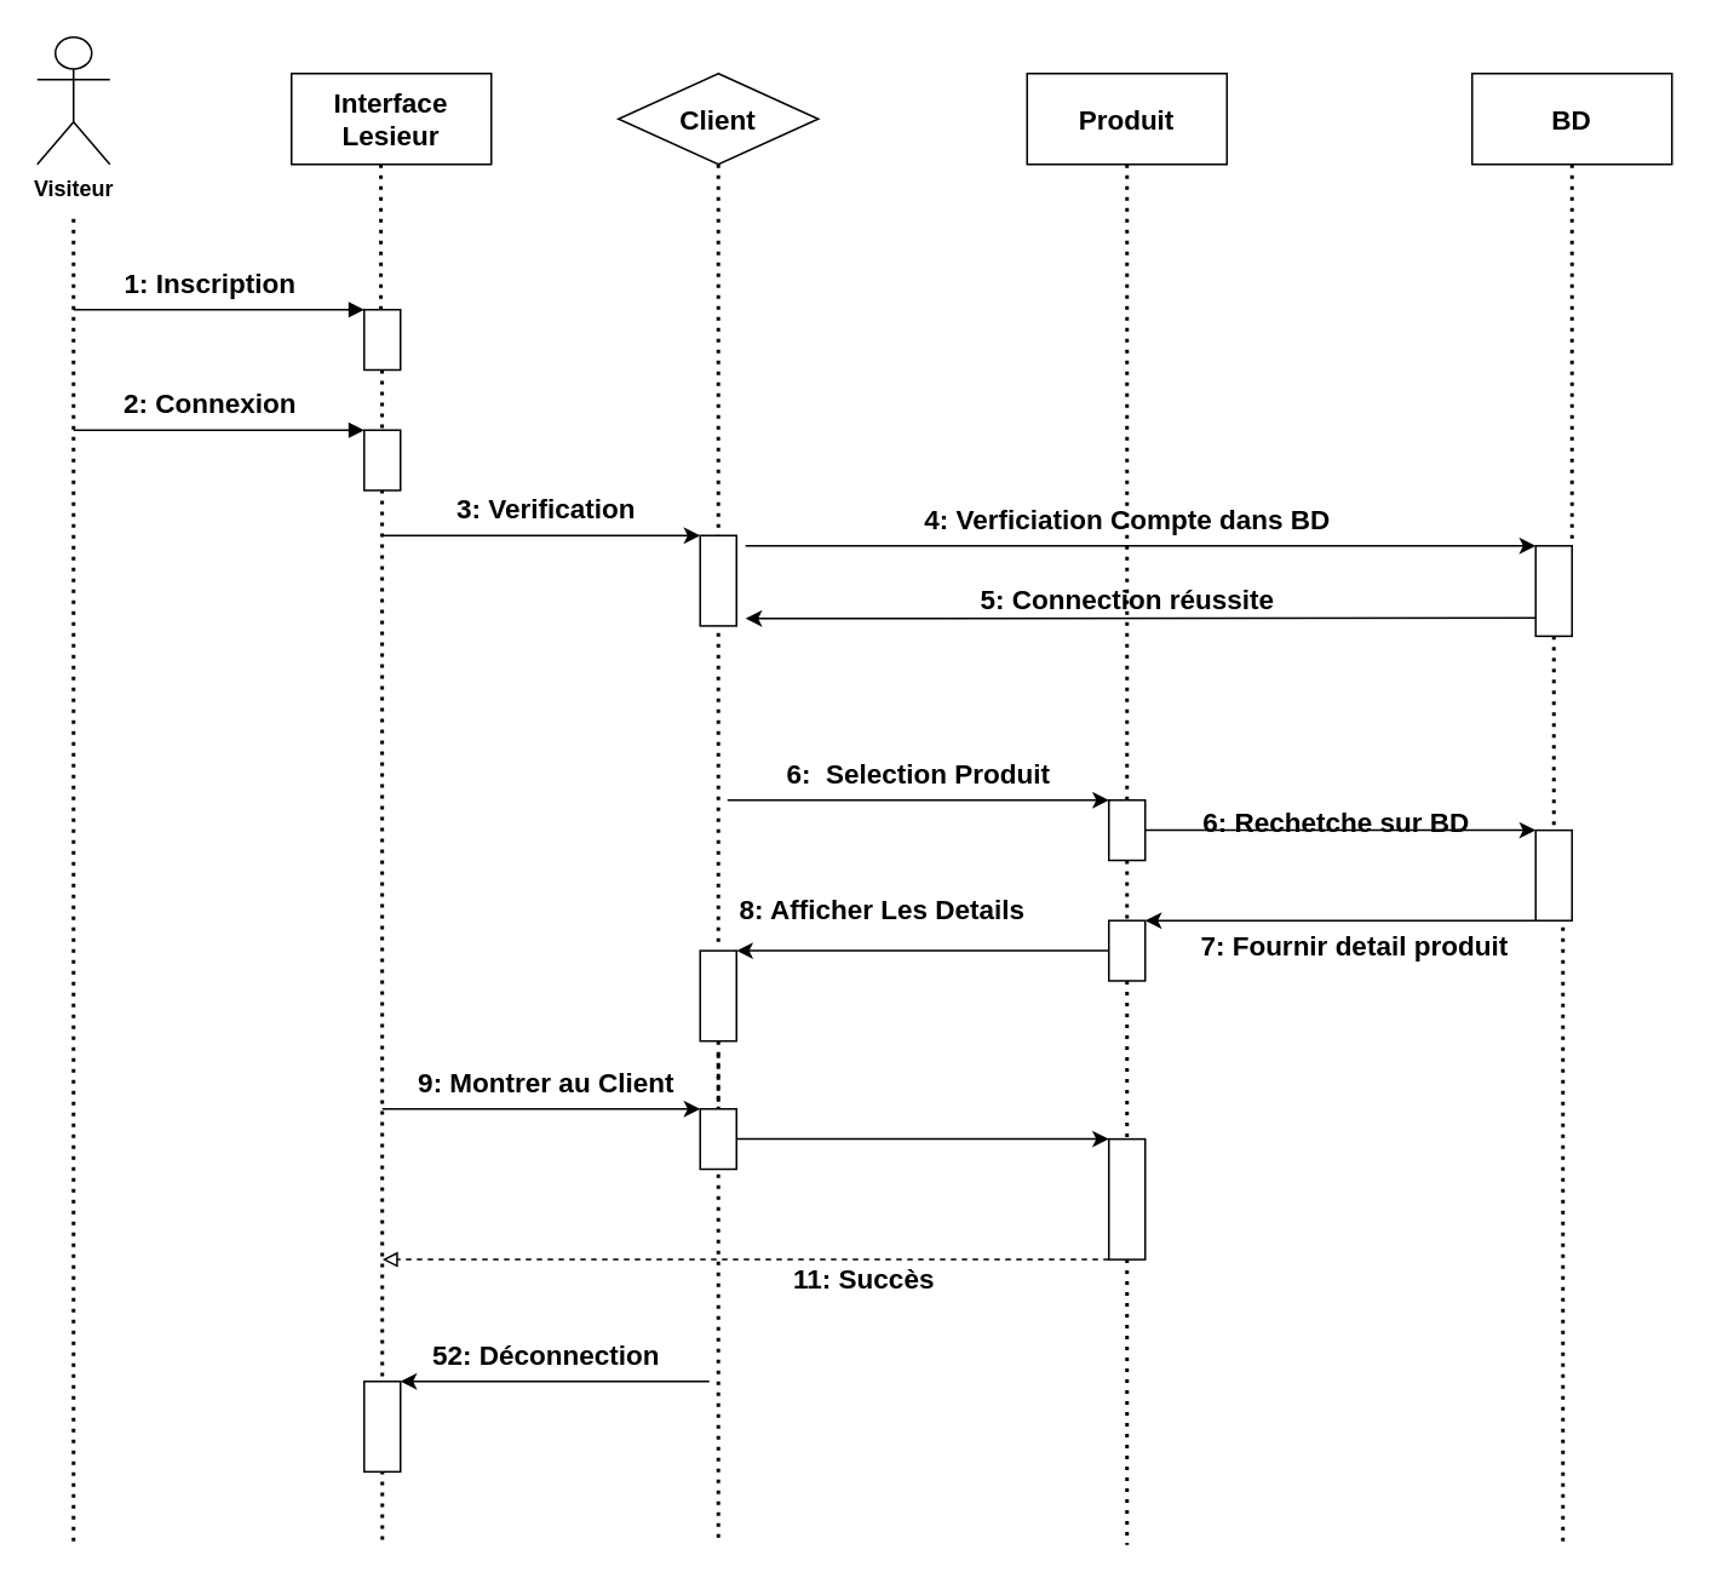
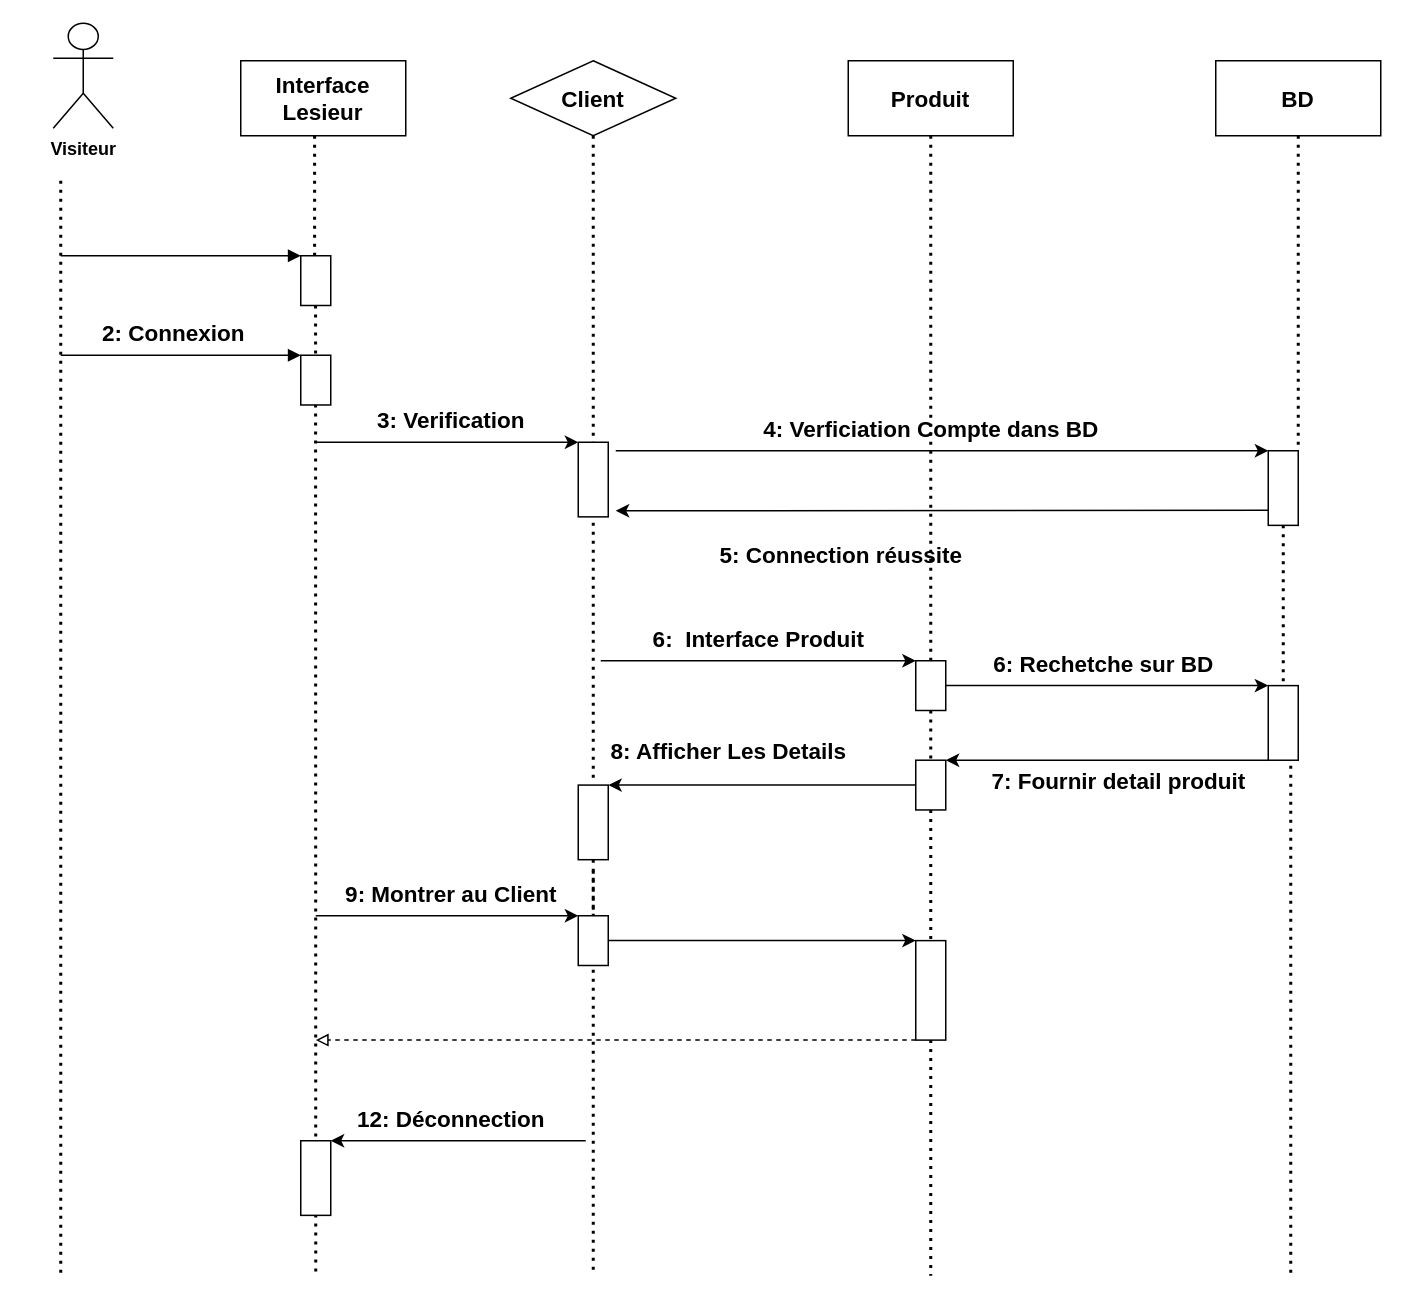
- <mxCell id="3" value="&lt;span&gt;Visiteur&lt;/span&gt;" style="shape=umlActor;verticalLabelPosition=bottom;verticalAlign=top;html=1;fontStyle=1" vertex="1" parent="1"><mxGeometry x="20" y="20" width="40" height="70" as="geometry" /></mxCell>
+ <mxCell id="3" value="&lt;span&gt;Visiteur&lt;/span&gt;" style="shape=umlActor;verticalLabelPosition=bottom;verticalAlign=top;html=1;fontStyle=1" vertex="1" parent="1"><mxGeometry x="35" y="15" width="40" height="70" as="geometry" /></mxCell>
- <mxCell id="10" value="1: Inscription" style="text;html=1;align=center;verticalAlign=middle;resizable=0;points=[];autosize=1;strokeColor=none;fillColor=none;fontSize=15;fontStyle=1" vertex="1" parent="1"><mxGeometry x="55" y="140" width="120" height="30" as="geometry" /></mxCell>
- <mxCell id="50" value="&lt;b&gt;&lt;font style=&quot;font-size: 15px;&quot;&gt;5: Connection réussite&lt;/font&gt;&lt;/b&gt;" style="text;html=1;align=center;verticalAlign=middle;resizable=0;points=[];autosize=1;strokeColor=none;fillColor=none;" vertex="1" parent="1"><mxGeometry x="525" y="314.08" width="190" height="30" as="geometry" /></mxCell>
+ <mxCell id="50" value="&lt;b&gt;&lt;font style=&quot;font-size: 15px;&quot;&gt;5: Connection réussite&lt;/font&gt;&lt;/b&gt;" style="text;html=1;align=center;verticalAlign=middle;resizable=0;points=[];autosize=1;strokeColor=none;fillColor=none;" vertex="1" parent="1"><mxGeometry x="465" y="354.08" width="190" height="30" as="geometry" /></mxCell>
- <mxCell id="41" value="&lt;b&gt;&lt;font style=&quot;font-size: 15px;&quot;&gt;6:&amp;nbsp; Selection Produit&lt;/font&gt;&lt;/b&gt;" style="text;html=1;align=center;verticalAlign=middle;resizable=0;points=[];autosize=1;strokeColor=none;fillColor=none;" vertex="1" parent="1"><mxGeometry x="420" y="410" width="170" height="30" as="geometry" /></mxCell>
+ <mxCell id="41" value="&lt;b&gt;&lt;font style=&quot;font-size: 15px;&quot;&gt;6:&amp;nbsp; Interface Produit&lt;/font&gt;&lt;/b&gt;" style="text;html=1;align=center;verticalAlign=middle;resizable=0;points=[];autosize=1;strokeColor=none;fillColor=none;" vertex="1" parent="1"><mxGeometry x="420" y="410" width="170" height="30" as="geometry" /></mxCell>
- <mxCell id="51" value="&lt;font style=&quot;font-size: 15px;&quot;&gt;&lt;b&gt;6: Rechetche sur BD&lt;/b&gt;&lt;/font&gt;" style="text;html=1;align=center;verticalAlign=middle;resizable=0;points=[];autosize=1;strokeColor=none;fillColor=none;" vertex="1" parent="1"><mxGeometry x="650" y="436.58" width="170" height="30" as="geometry" /></mxCell>
+ <mxCell id="51" value="&lt;font style=&quot;font-size: 15px;&quot;&gt;&lt;b&gt;6: Rechetche sur BD&lt;/b&gt;&lt;/font&gt;" style="text;html=1;align=center;verticalAlign=middle;resizable=0;points=[];autosize=1;strokeColor=none;fillColor=none;" vertex="1" parent="1"><mxGeometry x="650" y="426.58" width="170" height="30" as="geometry" /></mxCell>
- <mxCell id="56" value="&lt;b&gt;&lt;font style=&quot;font-size: 15px;&quot;&gt;11: Succès&lt;/font&gt;&lt;/b&gt;" style="text;html=1;align=center;verticalAlign=middle;resizable=0;points=[];autosize=1;strokeColor=none;fillColor=none;" vertex="1" parent="1"><mxGeometry x="425" y="688" width="100" height="30" as="geometry" /></mxCell>
- <mxCell id="55" value="&lt;b&gt;&lt;font style=&quot;font-size: 15px;&quot;&gt;52: Déconnection&lt;/font&gt;&lt;/b&gt;" style="text;html=1;align=center;verticalAlign=middle;resizable=0;points=[];autosize=1;strokeColor=none;fillColor=none;" vertex="1" parent="1"><mxGeometry x="225" y="730" width="150" height="30" as="geometry" /></mxCell>
+ <mxCell id="55" value="&lt;b&gt;&lt;font style=&quot;font-size: 15px;&quot;&gt;12: Déconnection&lt;/font&gt;&lt;/b&gt;" style="text;html=1;align=center;verticalAlign=middle;resizable=0;points=[];autosize=1;strokeColor=none;fillColor=none;" vertex="1" parent="1"><mxGeometry x="225" y="730" width="150" height="30" as="geometry" /></mxCell>
